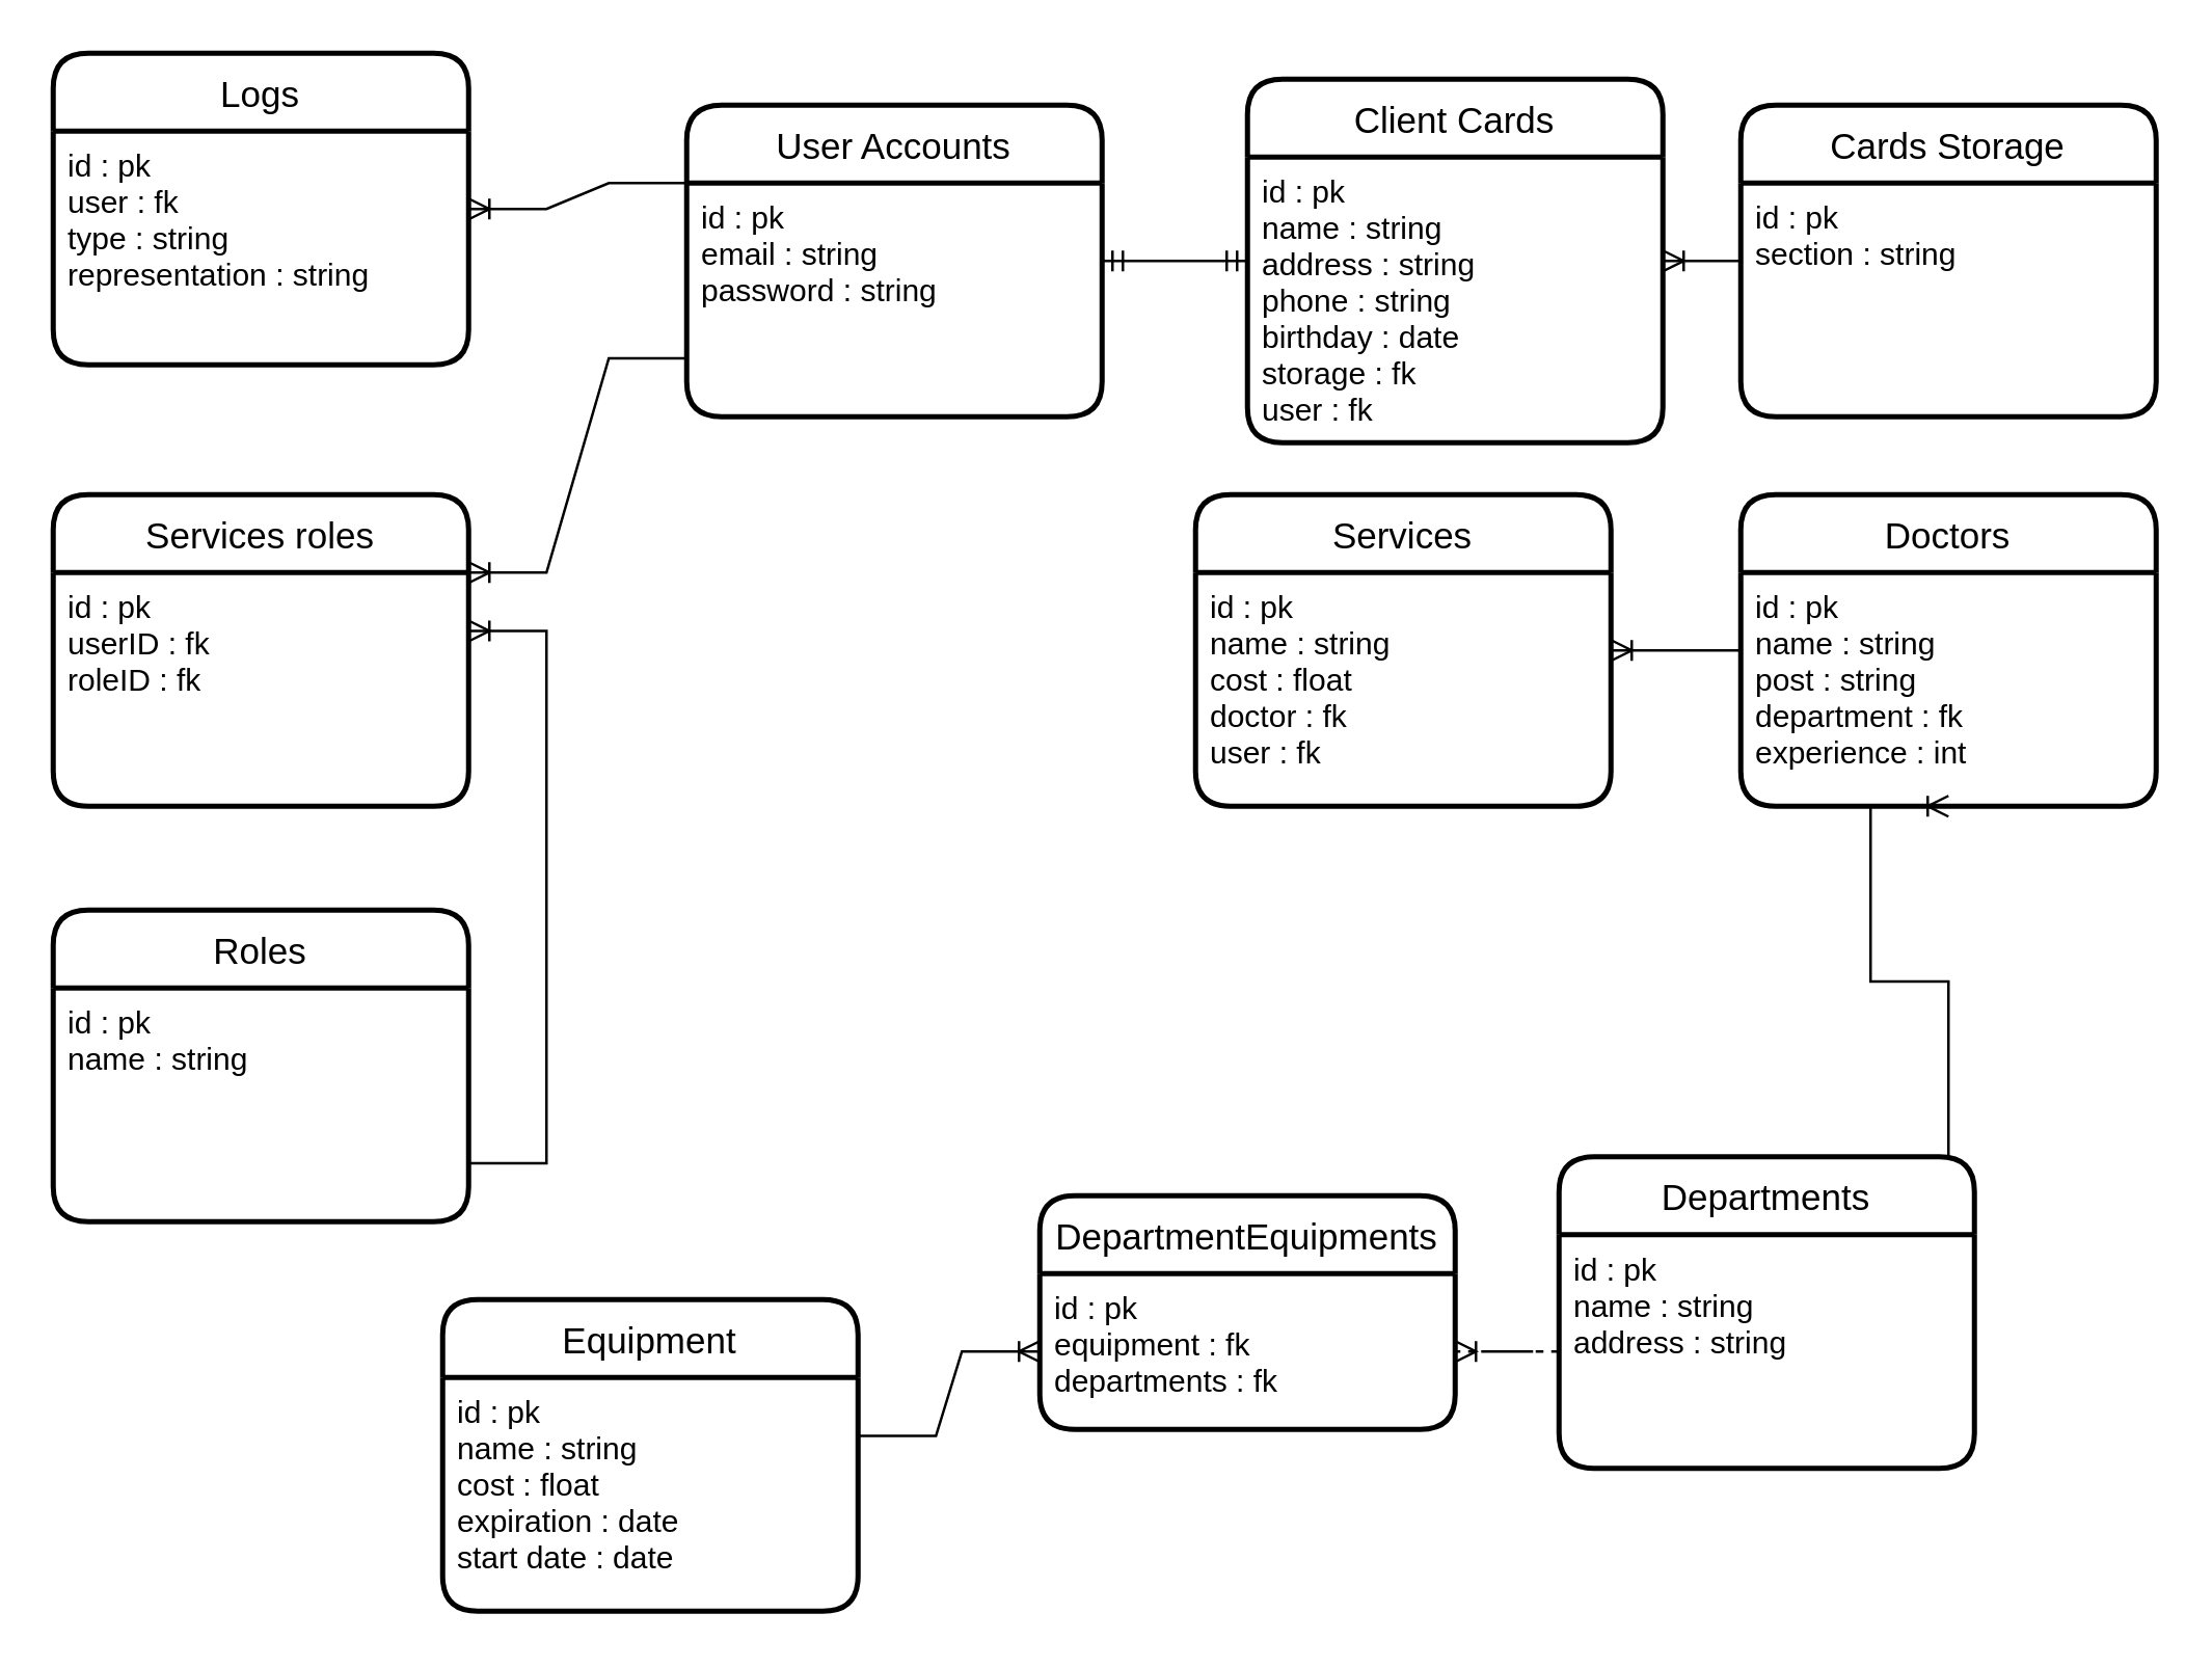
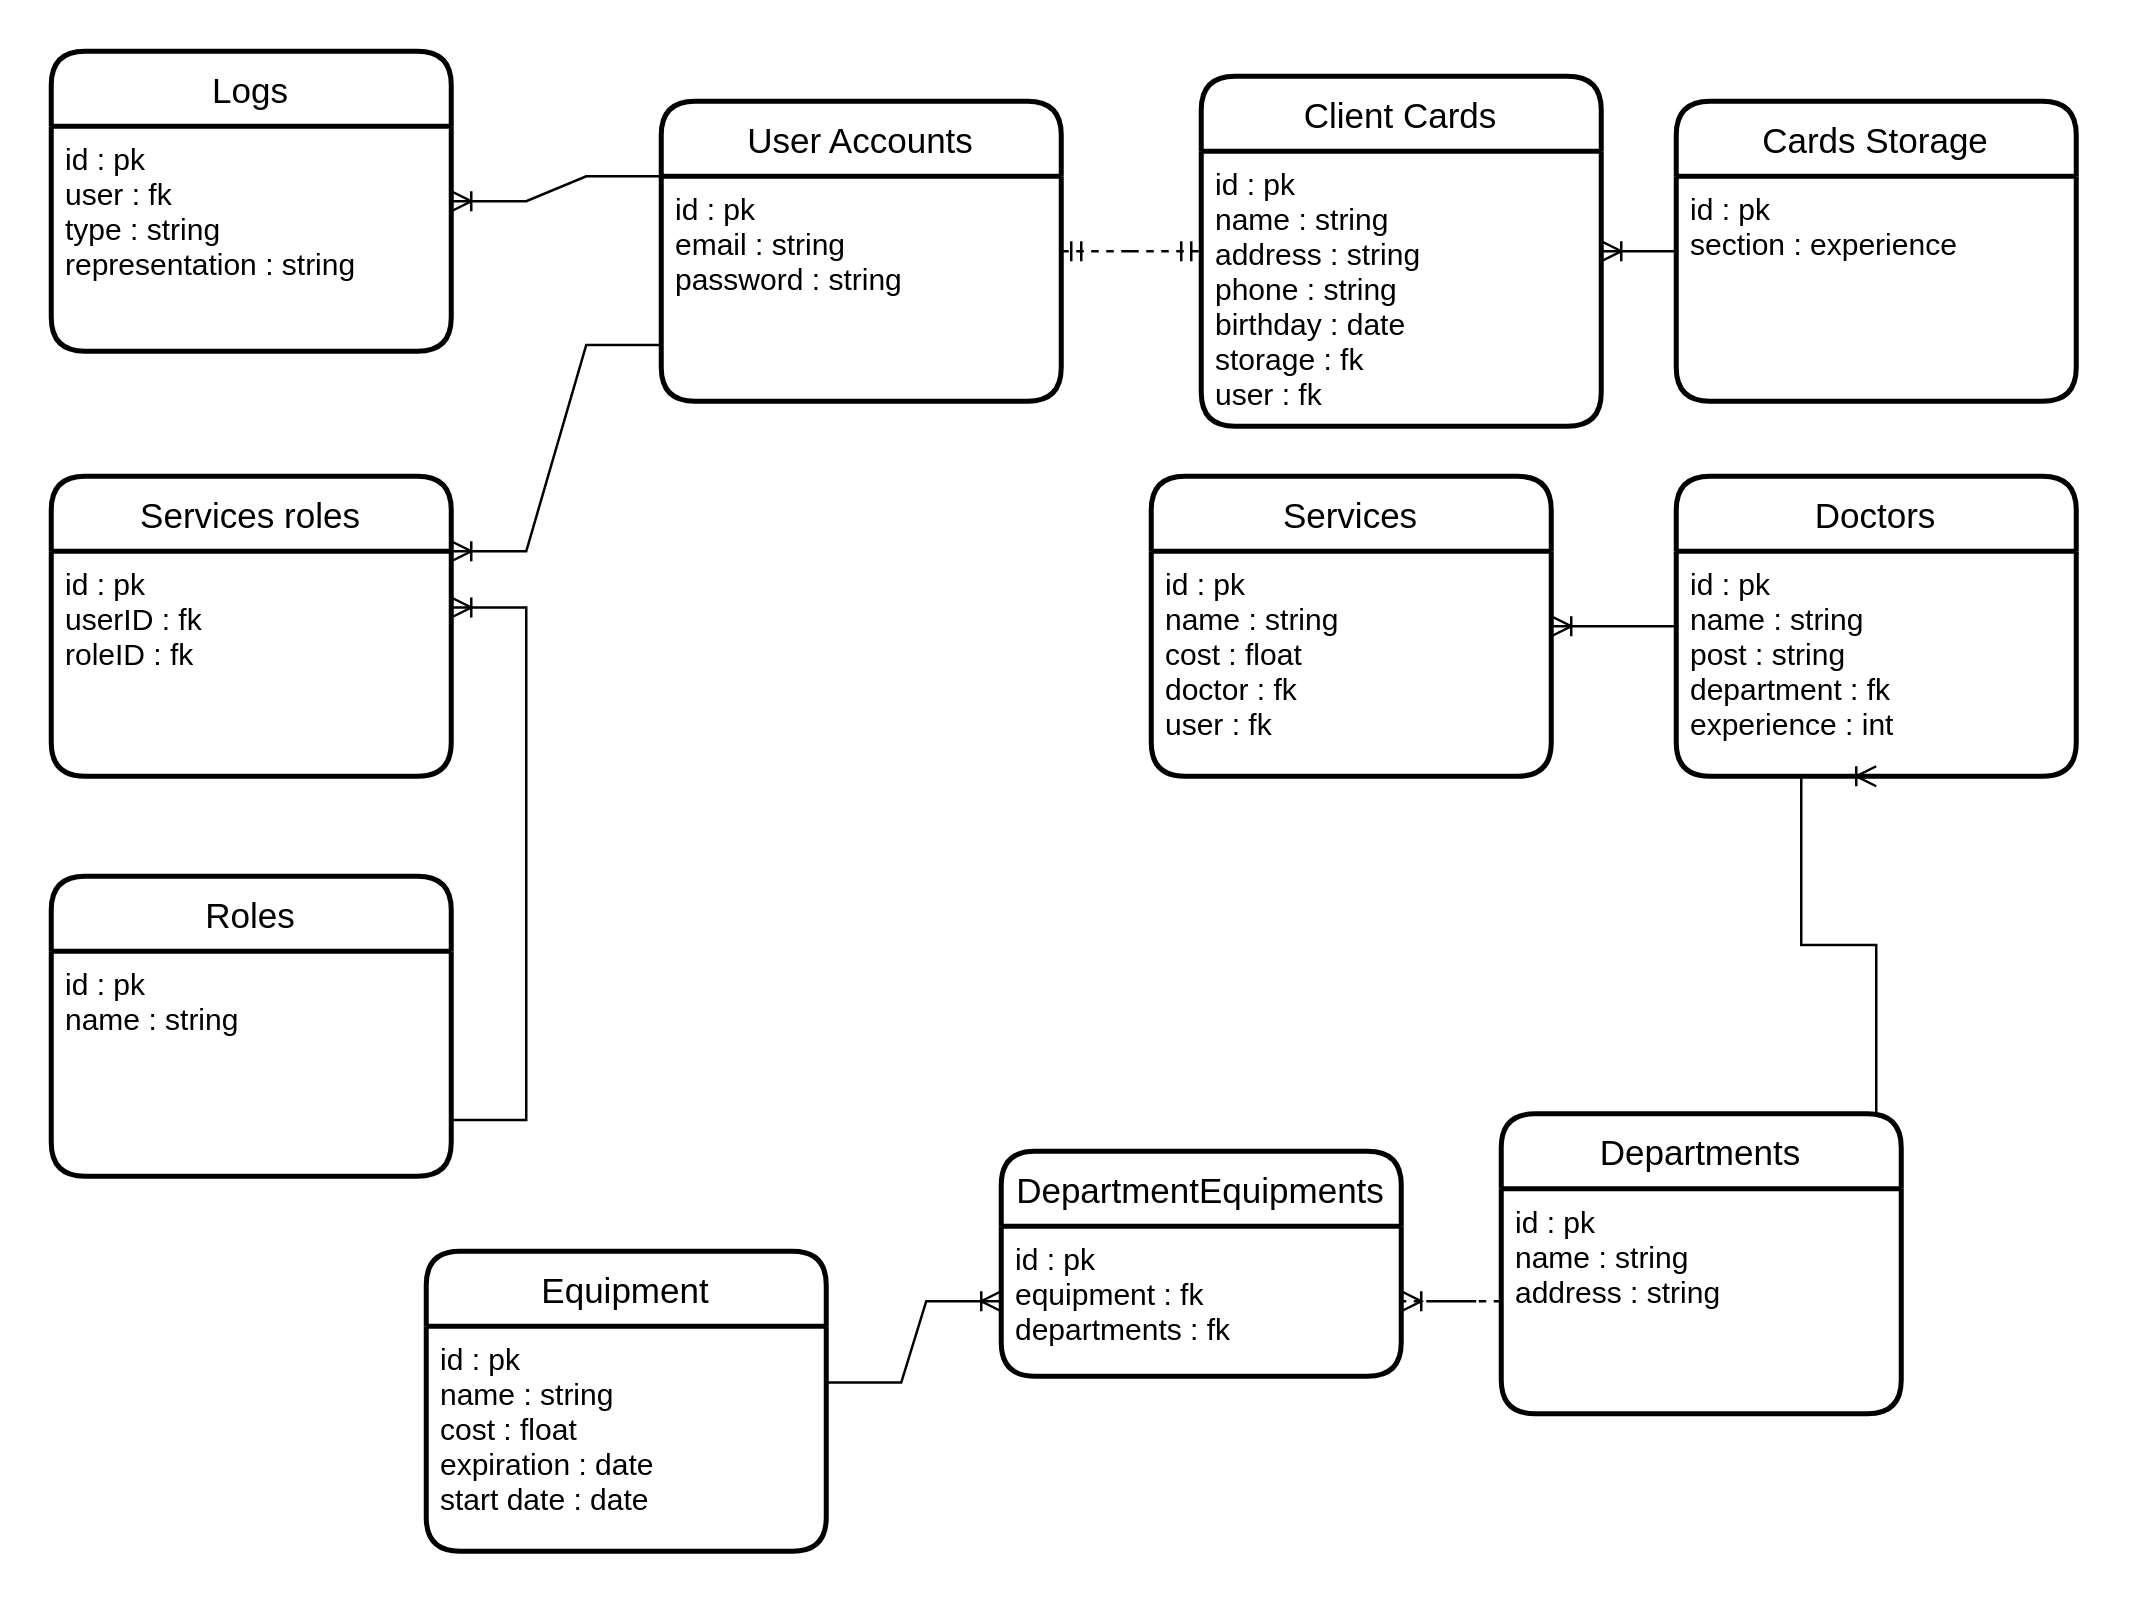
- <mxCell id="19" value="id : pk&#10;section : string" style="align=left;strokeColor=none;fillColor=none;spacingLeft=4;fontSize=12;verticalAlign=top;resizable=0;rotatable=0;part=1;" parent="18" vertex="1"><mxGeometry y="30" width="160" height="90" as="geometry" /></mxCell>
+ <mxCell id="19" value="id : pk&#10;section : experience" style="align=left;strokeColor=none;fillColor=none;spacingLeft=4;fontSize=12;verticalAlign=top;resizable=0;rotatable=0;part=1;" parent="18" vertex="1"><mxGeometry y="30" width="160" height="90" as="geometry" /></mxCell>
- <mxCell id="20" value="" style="edgeStyle=entityRelationEdgeStyle;fontSize=12;html=1;endArrow=ERmandOne;startArrow=ERmandOne;rounded=0;" parent="1" source="4" target="14" edge="1"><mxGeometry width="100" height="100" relative="1" as="geometry"><mxPoint x="380" y="200" as="sourcePoint" /><mxPoint x="480" y="100" as="targetPoint" /></mxGeometry></mxCell>
+ <mxCell id="20" value="" style="edgeStyle=entityRelationEdgeStyle;fontSize=12;html=1;endArrow=ERmandOne;startArrow=ERmandOne;rounded=0;dashed=1;" parent="1" source="4" target="14" edge="1"><mxGeometry width="100" height="100" relative="1" as="geometry"><mxPoint x="380" y="200" as="sourcePoint" /><mxPoint x="480" y="100" as="targetPoint" /></mxGeometry></mxCell>
